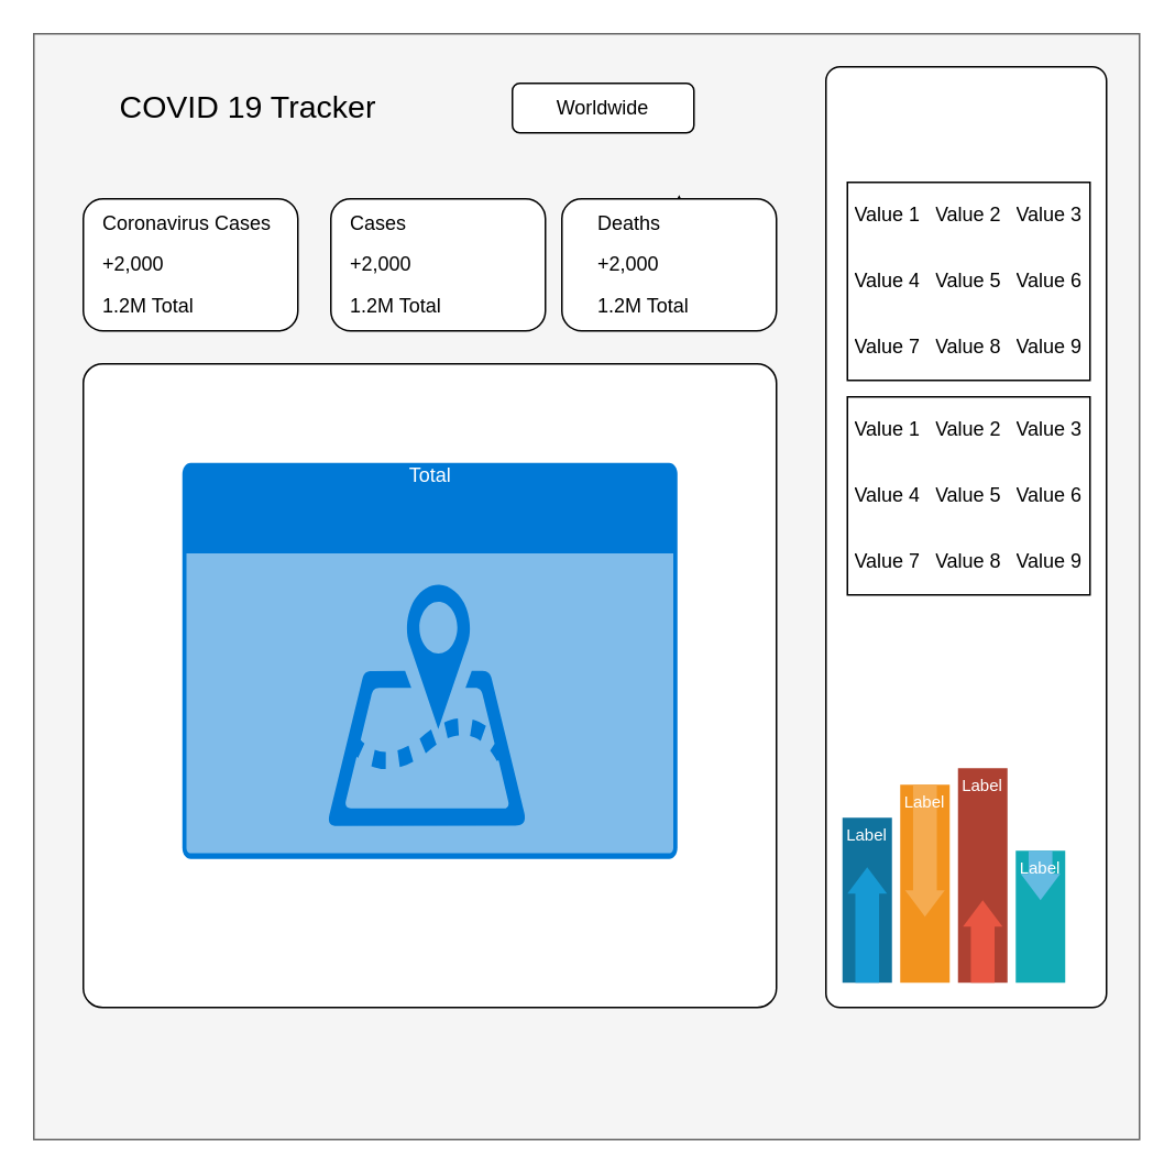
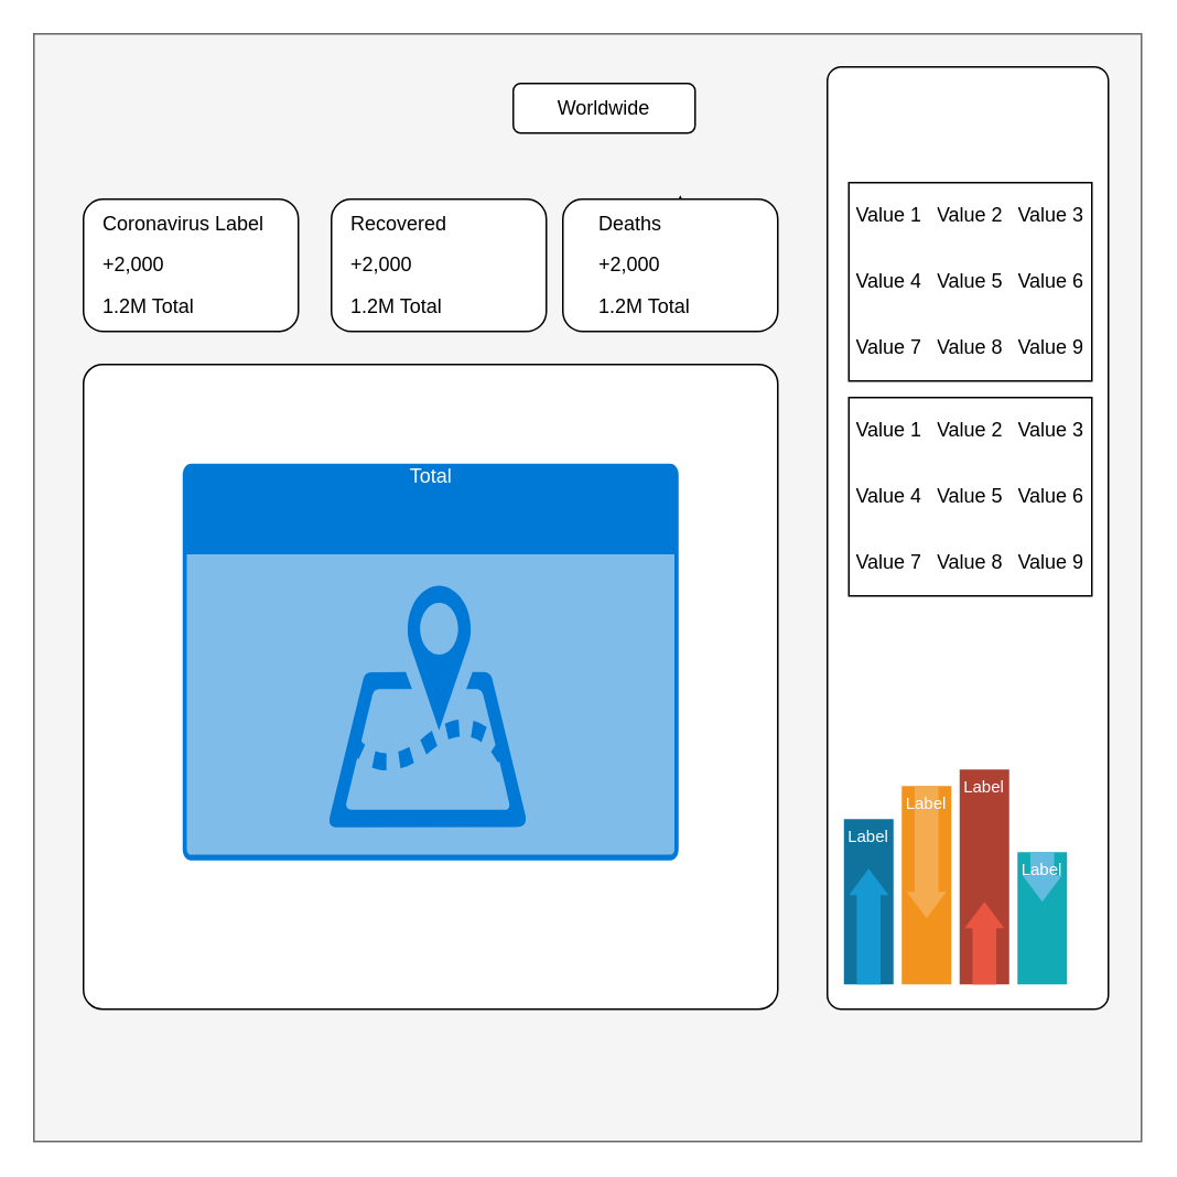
- <mxCell id="3" value="&lt;font style=&quot;font-size: 19px;&quot;&gt;COVID 19 Tracker&lt;/font&gt;" style="text;html=1;strokeColor=none;fillColor=none;align=center;verticalAlign=middle;whiteSpace=wrap;rounded=0;fontSize=19;" vertex="1" parent="1"><mxGeometry x="50" y="50" width="200" height="30" as="geometry" /></mxCell>
- <mxCell id="6" value="Coronavirus Cases" style="text;html=1;strokeColor=none;fillColor=none;align=left;verticalAlign=middle;whiteSpace=wrap;rounded=0;fontSize=12;" vertex="1" parent="1"><mxGeometry x="60" y="120" width="130" height="30" as="geometry" /></mxCell>
+ <mxCell id="6" value="Coronavirus Label" style="text;html=1;strokeColor=none;fillColor=none;align=left;verticalAlign=middle;whiteSpace=wrap;rounded=0;fontSize=12;" vertex="1" parent="1"><mxGeometry x="60" y="120" width="130" height="30" as="geometry" /></mxCell>
- <mxCell id="10" value="Cases" style="text;html=1;strokeColor=none;fillColor=none;align=left;verticalAlign=middle;whiteSpace=wrap;rounded=0;fontSize=12;" vertex="1" parent="1"><mxGeometry x="210" y="120" width="100" height="30" as="geometry" /></mxCell>
+ <mxCell id="10" value="Recovered" style="text;html=1;strokeColor=none;fillColor=none;align=left;verticalAlign=middle;whiteSpace=wrap;rounded=0;fontSize=12;" vertex="1" parent="1"><mxGeometry x="210" y="120" width="100" height="30" as="geometry" /></mxCell>
